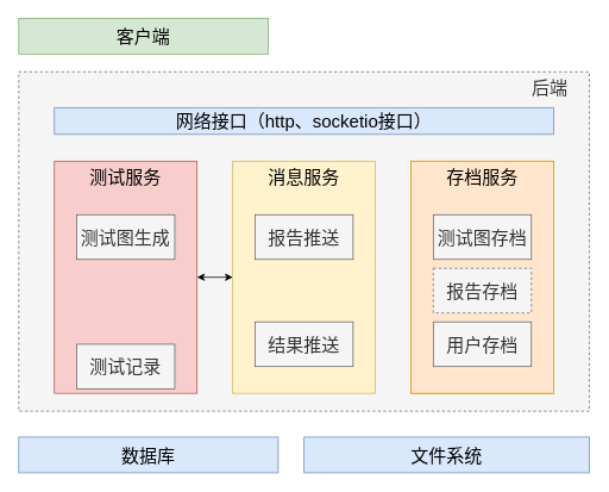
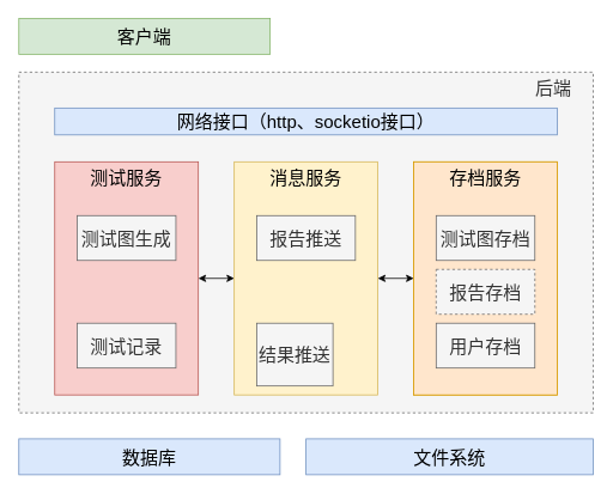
+ <mxCell id="6" style="edgeStyle=orthogonalEdgeStyle;rounded=0;orthogonalLoop=1;jettySize=auto;html=1;entryX=0;entryY=0.5;entryDx=0;entryDy=0;fontSize=20;startArrow=classic;startFill=1;" edge="1" parent="1" source="12" target="8"><mxGeometry relative="1" as="geometry" /></mxCell>
- <mxCell id="14" value="结果推送" style="rounded=0;whiteSpace=wrap;html=1;fontSize=20;fillColor=#f5f5f5;strokeColor=#666666;fontColor=#333333;" vertex="1" parent="1"><mxGeometry x="285" y="360" width="110" height="50" as="geometry" /></mxCell>
+ <mxCell id="14" value="结果推送" style="rounded=0;whiteSpace=wrap;html=1;fontSize=20;fillColor=#f5f5f5;strokeColor=#666666;fontColor=#333333;" vertex="1" parent="1"><mxGeometry x="285" y="360" width="85" height="70" as="geometry" /></mxCell>
- <mxCell id="17" value="测试记录" style="rounded=0;whiteSpace=wrap;html=1;fontSize=20;fillColor=#f5f5f5;fontColor=#333333;strokeColor=#666666;" vertex="1" parent="1"><mxGeometry x="85" y="385" width="110" height="50" as="geometry" /></mxCell>
+ <mxCell id="17" value="测试记录" style="rounded=0;whiteSpace=wrap;html=1;fontSize=20;fillColor=#f5f5f5;fontColor=#333333;strokeColor=#666666;" vertex="1" parent="1"><mxGeometry x="85" y="360" width="110" height="50" as="geometry" /></mxCell>
